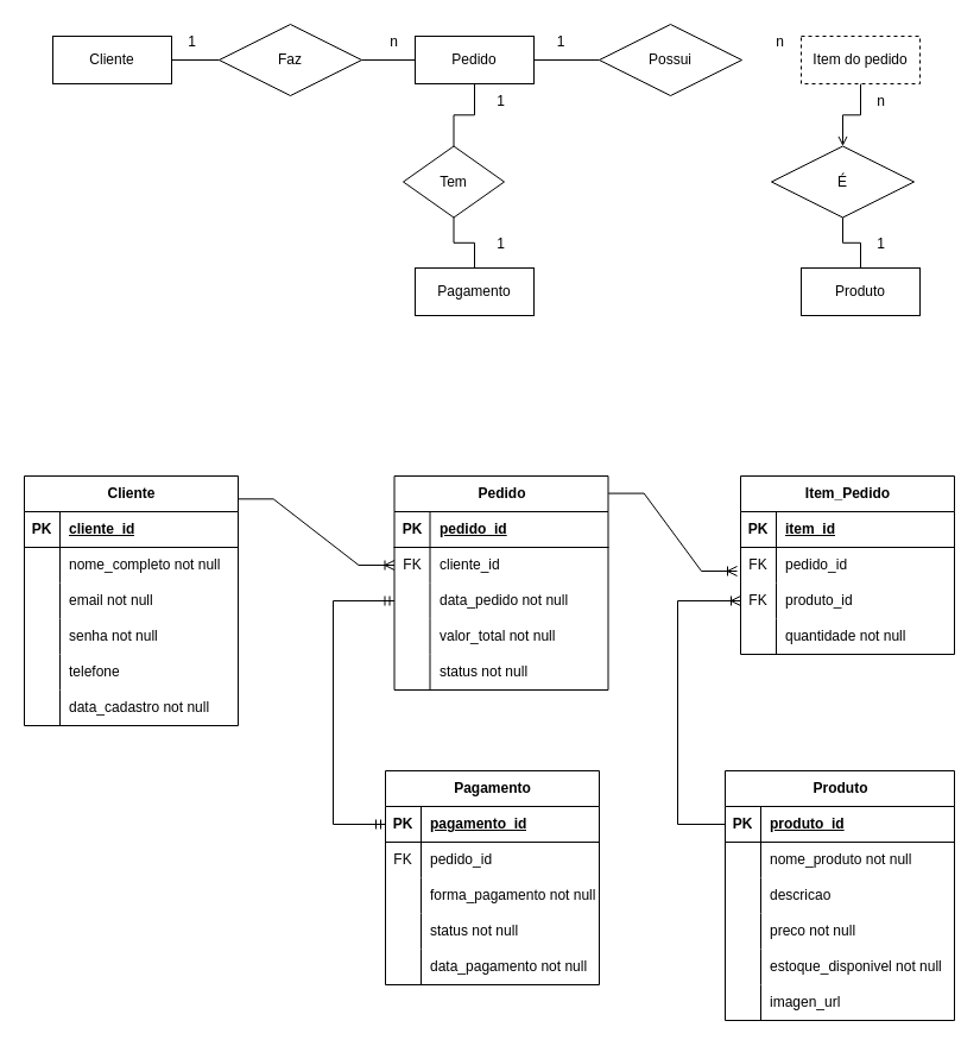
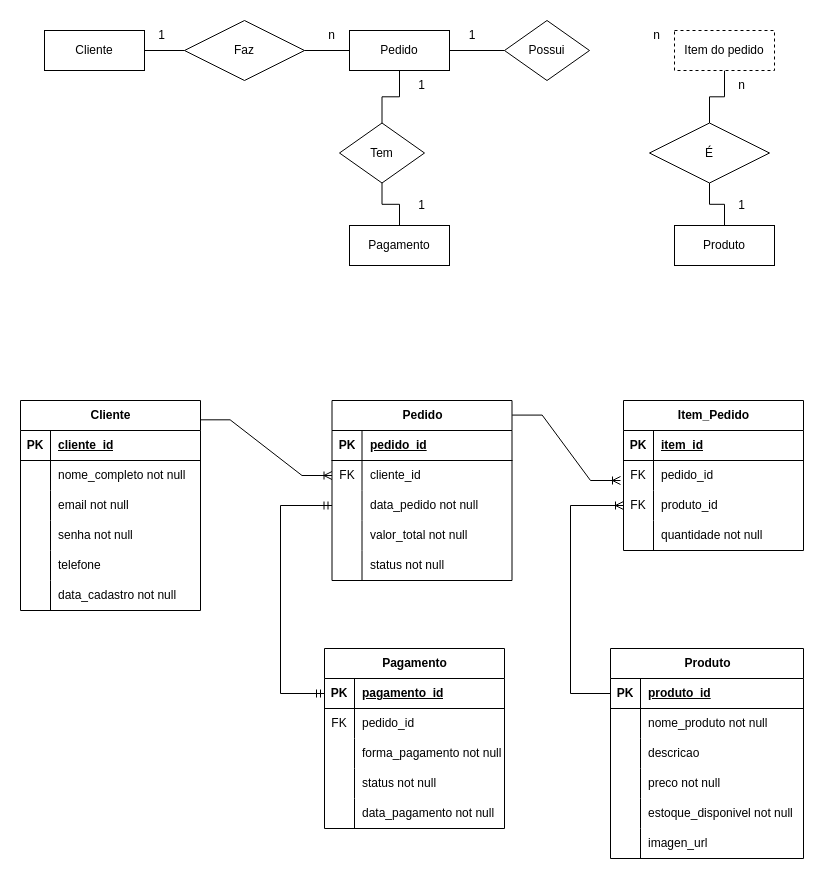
- <mxCell id="15" value="Possui" style="shape=rhombus;perimeter=rhombusPerimeter;whiteSpace=wrap;html=1;align=center;" vertex="1" parent="1"><mxGeometry x="504" y="20" width="120" height="60" as="geometry" /></mxCell>
+ <mxCell id="15" value="Possui" style="shape=rhombus;perimeter=rhombusPerimeter;whiteSpace=wrap;html=1;align=center;" vertex="1" parent="1"><mxGeometry x="504" y="20" width="85" height="60" as="geometry" /></mxCell>
- <mxCell id="8" style="edgeStyle=orthogonalEdgeStyle;rounded=0;orthogonalLoop=1;jettySize=auto;html=1;entryX=0.5;entryY=0;entryDx=0;entryDy=0;endArrow=open;endFill=0;" edge="1" parent="1" source="9" target="16"><mxGeometry relative="1" as="geometry" /></mxCell>
+ <mxCell id="8" style="edgeStyle=orthogonalEdgeStyle;rounded=0;orthogonalLoop=1;jettySize=auto;html=1;entryX=0.5;entryY=0;entryDx=0;entryDy=0;endArrow=none;endFill=0;" edge="1" parent="1" source="9" target="16"><mxGeometry relative="1" as="geometry" /></mxCell>
